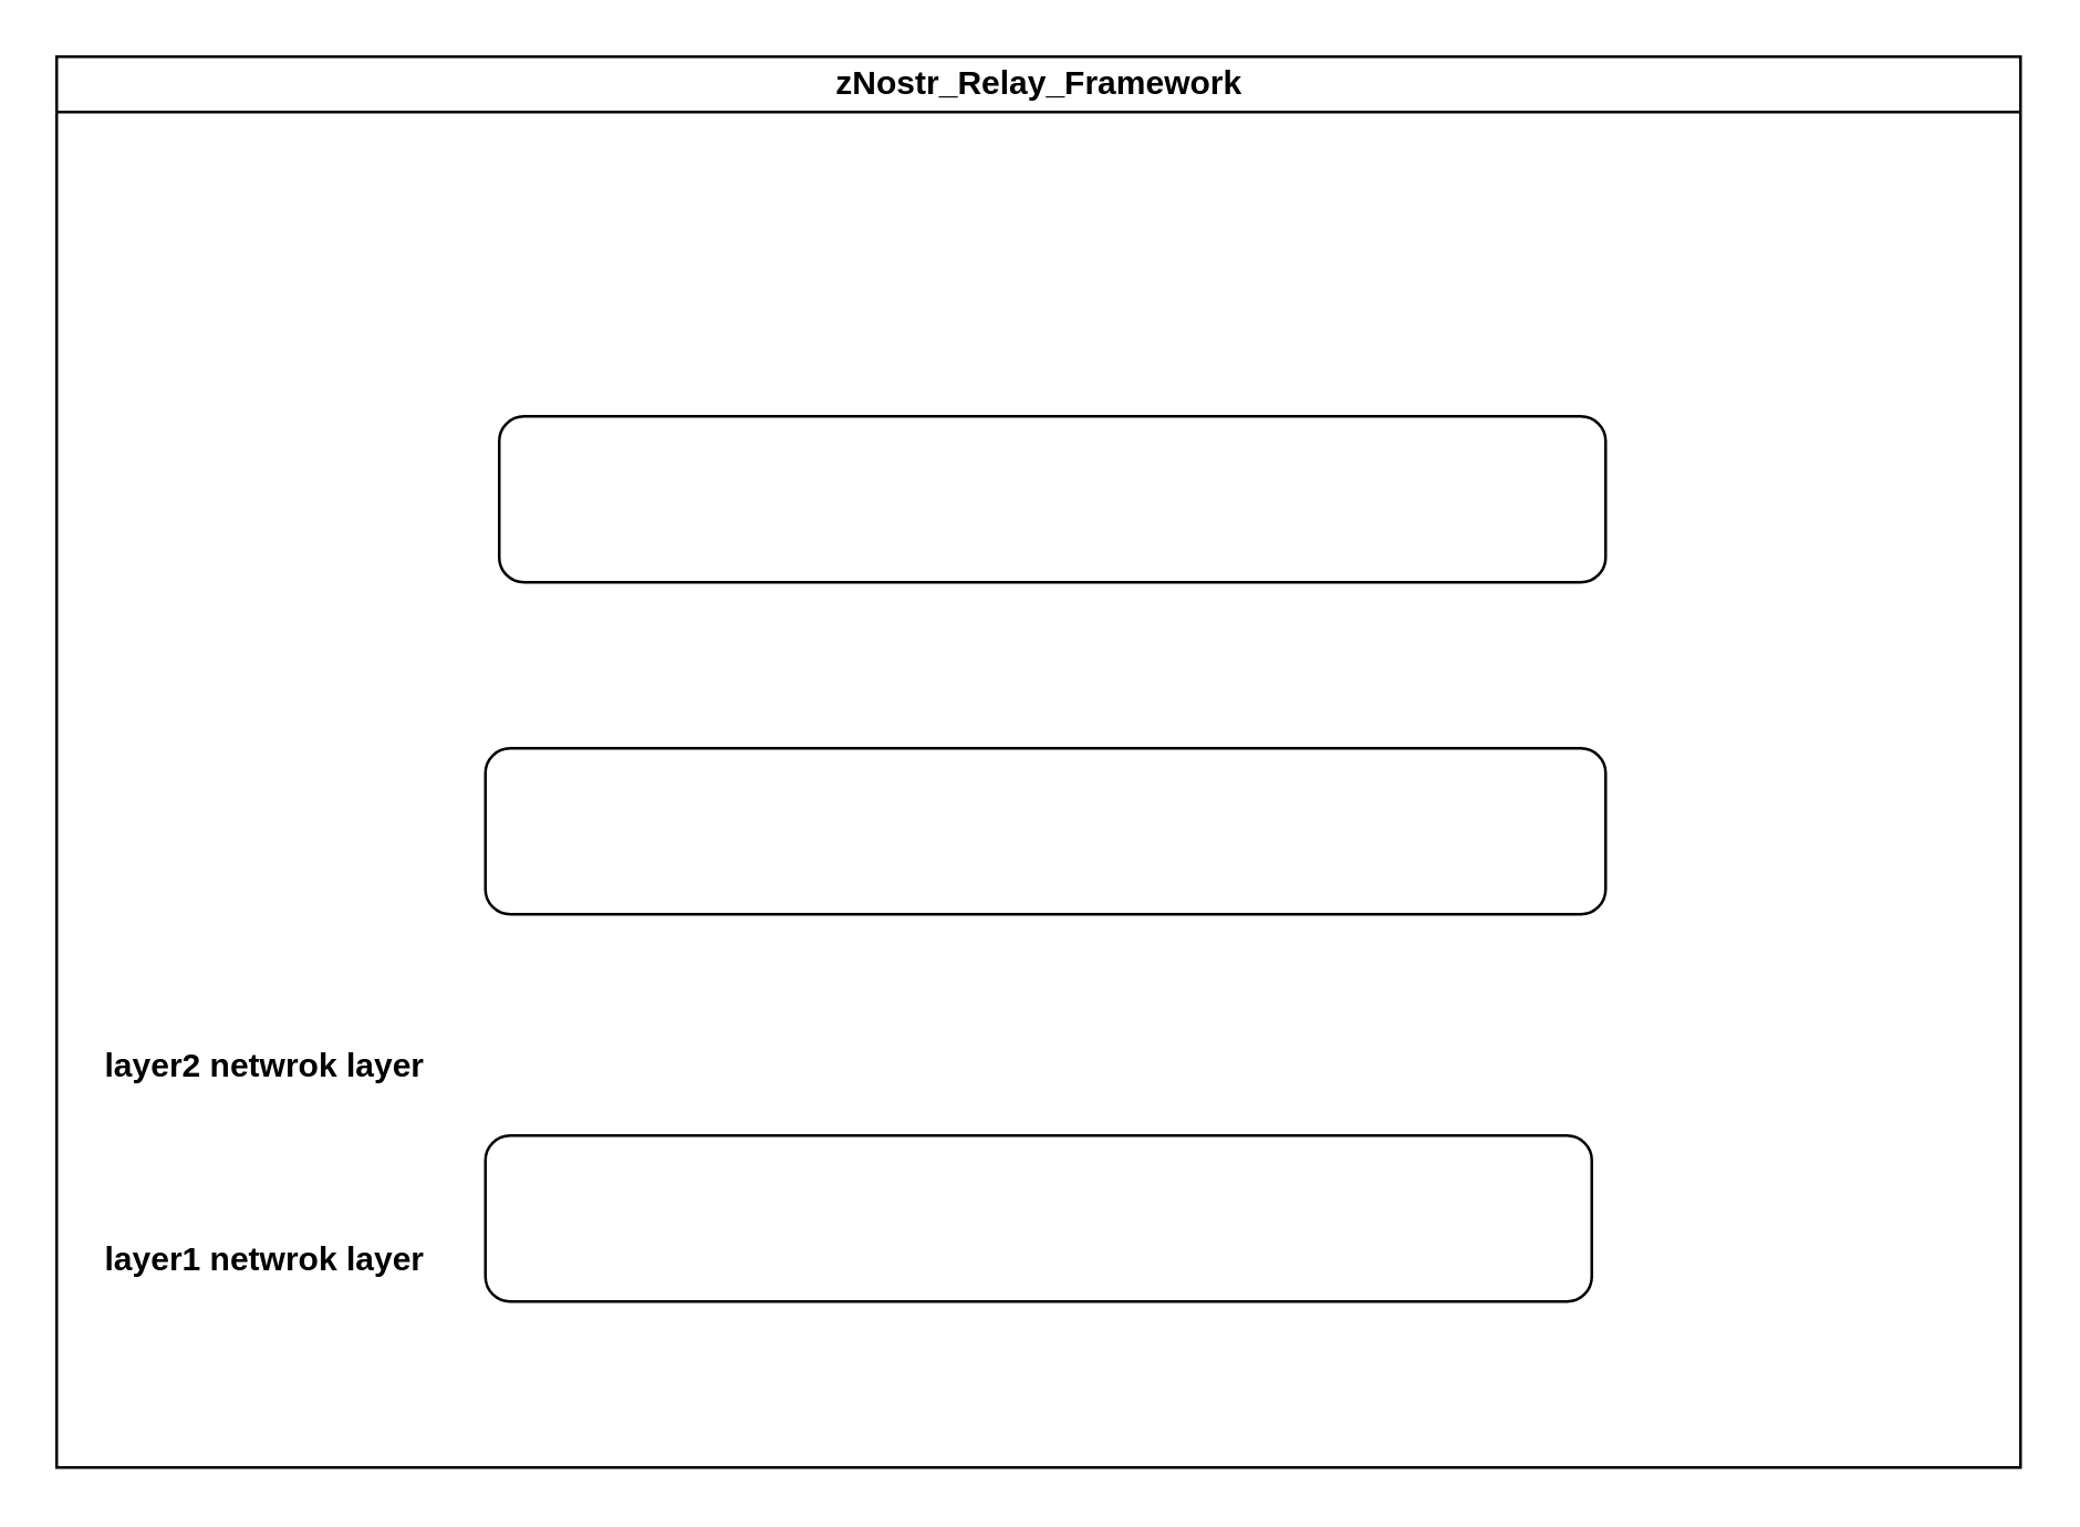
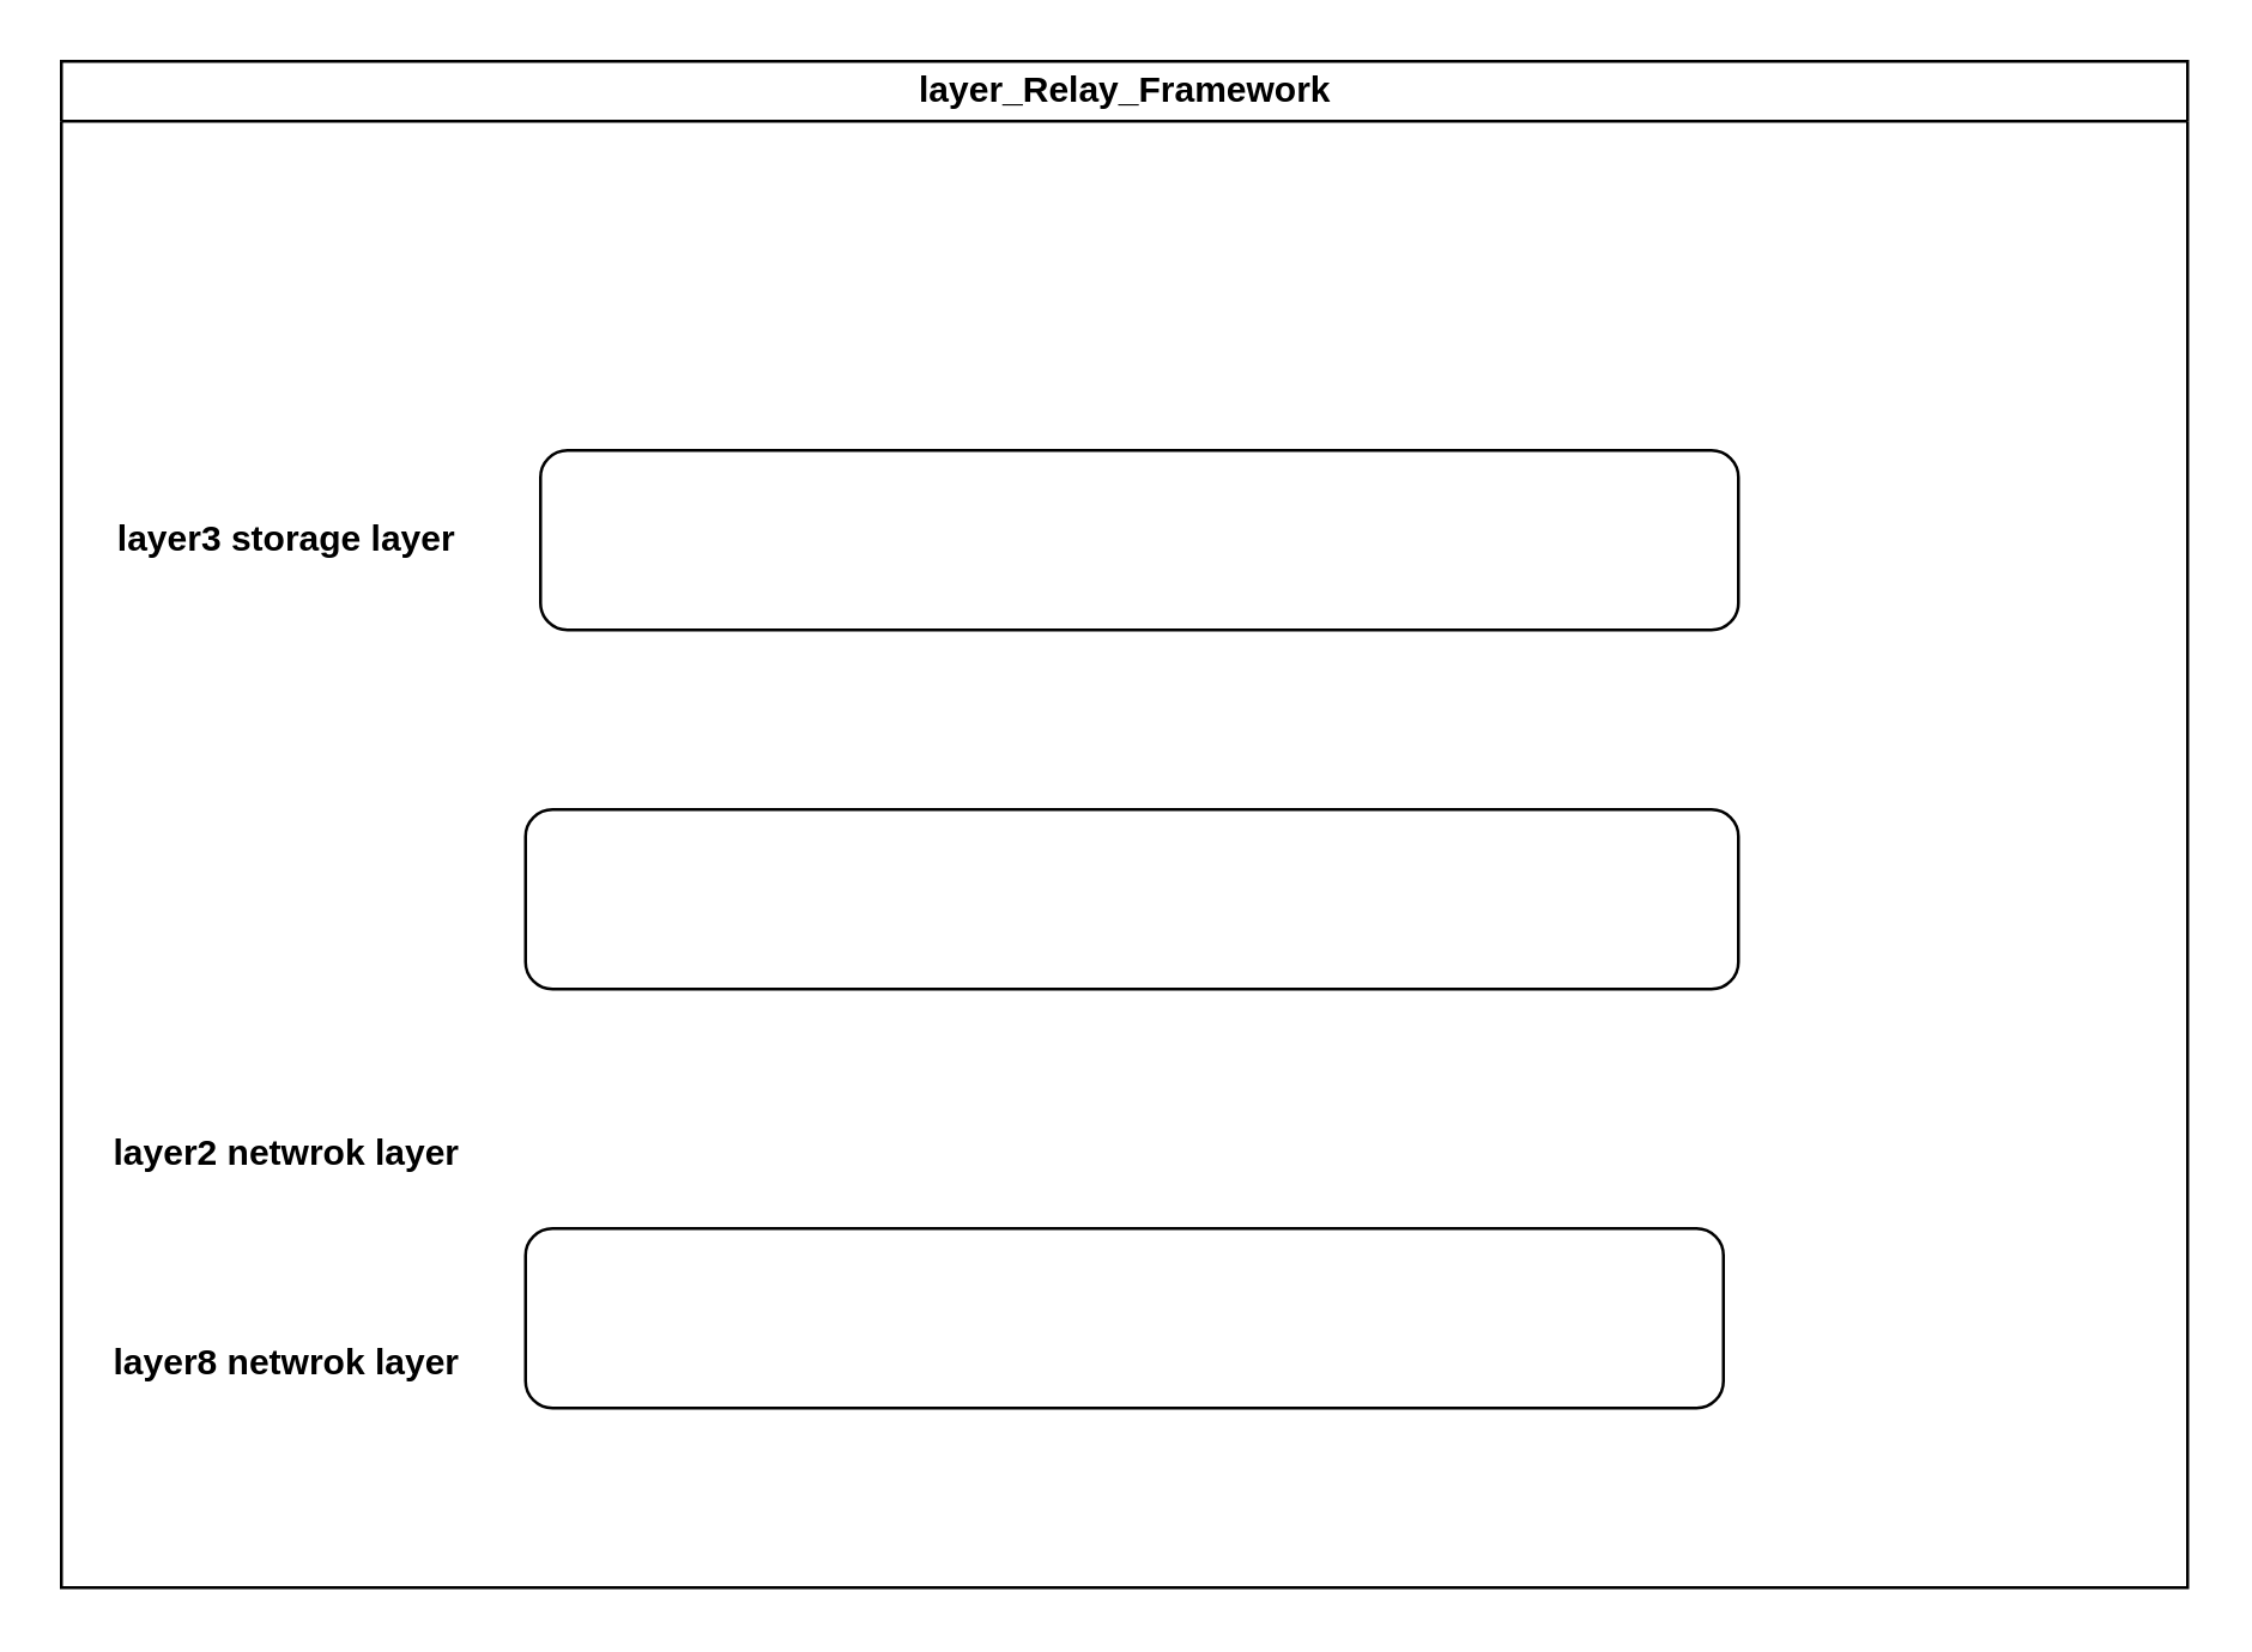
- <mxCell id="2" value="zNostr_Relay_Framework" style="swimlane;html=1;startSize=20;horizontal=1;containerType=tree;glass=0;" parent="1" vertex="1"><mxGeometry x="20" y="20" width="710" height="510" as="geometry" /></mxCell>
+ <mxCell id="2" value="layer_Relay_Framework" style="swimlane;html=1;startSize=20;horizontal=1;containerType=tree;glass=0;" parent="1" vertex="1"><mxGeometry x="20" y="20" width="710" height="510" as="geometry" /></mxCell>
+ <mxCell id="8" value="layer3 storage layer" style="text;html=1;align=center;verticalAlign=middle;resizable=0;points=[];autosize=1;strokeColor=none;fillColor=none;fontStyle=1" vertex="1" parent="2"><mxGeometry x="5" y="145" width="140" height="30" as="geometry" /></mxCell>
- <mxCell id="6" value="layer1 netwrok layer" style="text;html=1;align=center;verticalAlign=middle;resizable=0;points=[];autosize=1;strokeColor=none;fillColor=none;fontStyle=1" vertex="1" parent="2"><mxGeometry x="5" y="420" width="140" height="30" as="geometry" /></mxCell>
+ <mxCell id="6" value="layer8 netwrok layer" style="text;html=1;align=center;verticalAlign=middle;resizable=0;points=[];autosize=1;strokeColor=none;fillColor=none;fontStyle=1" vertex="1" parent="2"><mxGeometry x="5" y="420" width="140" height="30" as="geometry" /></mxCell>
